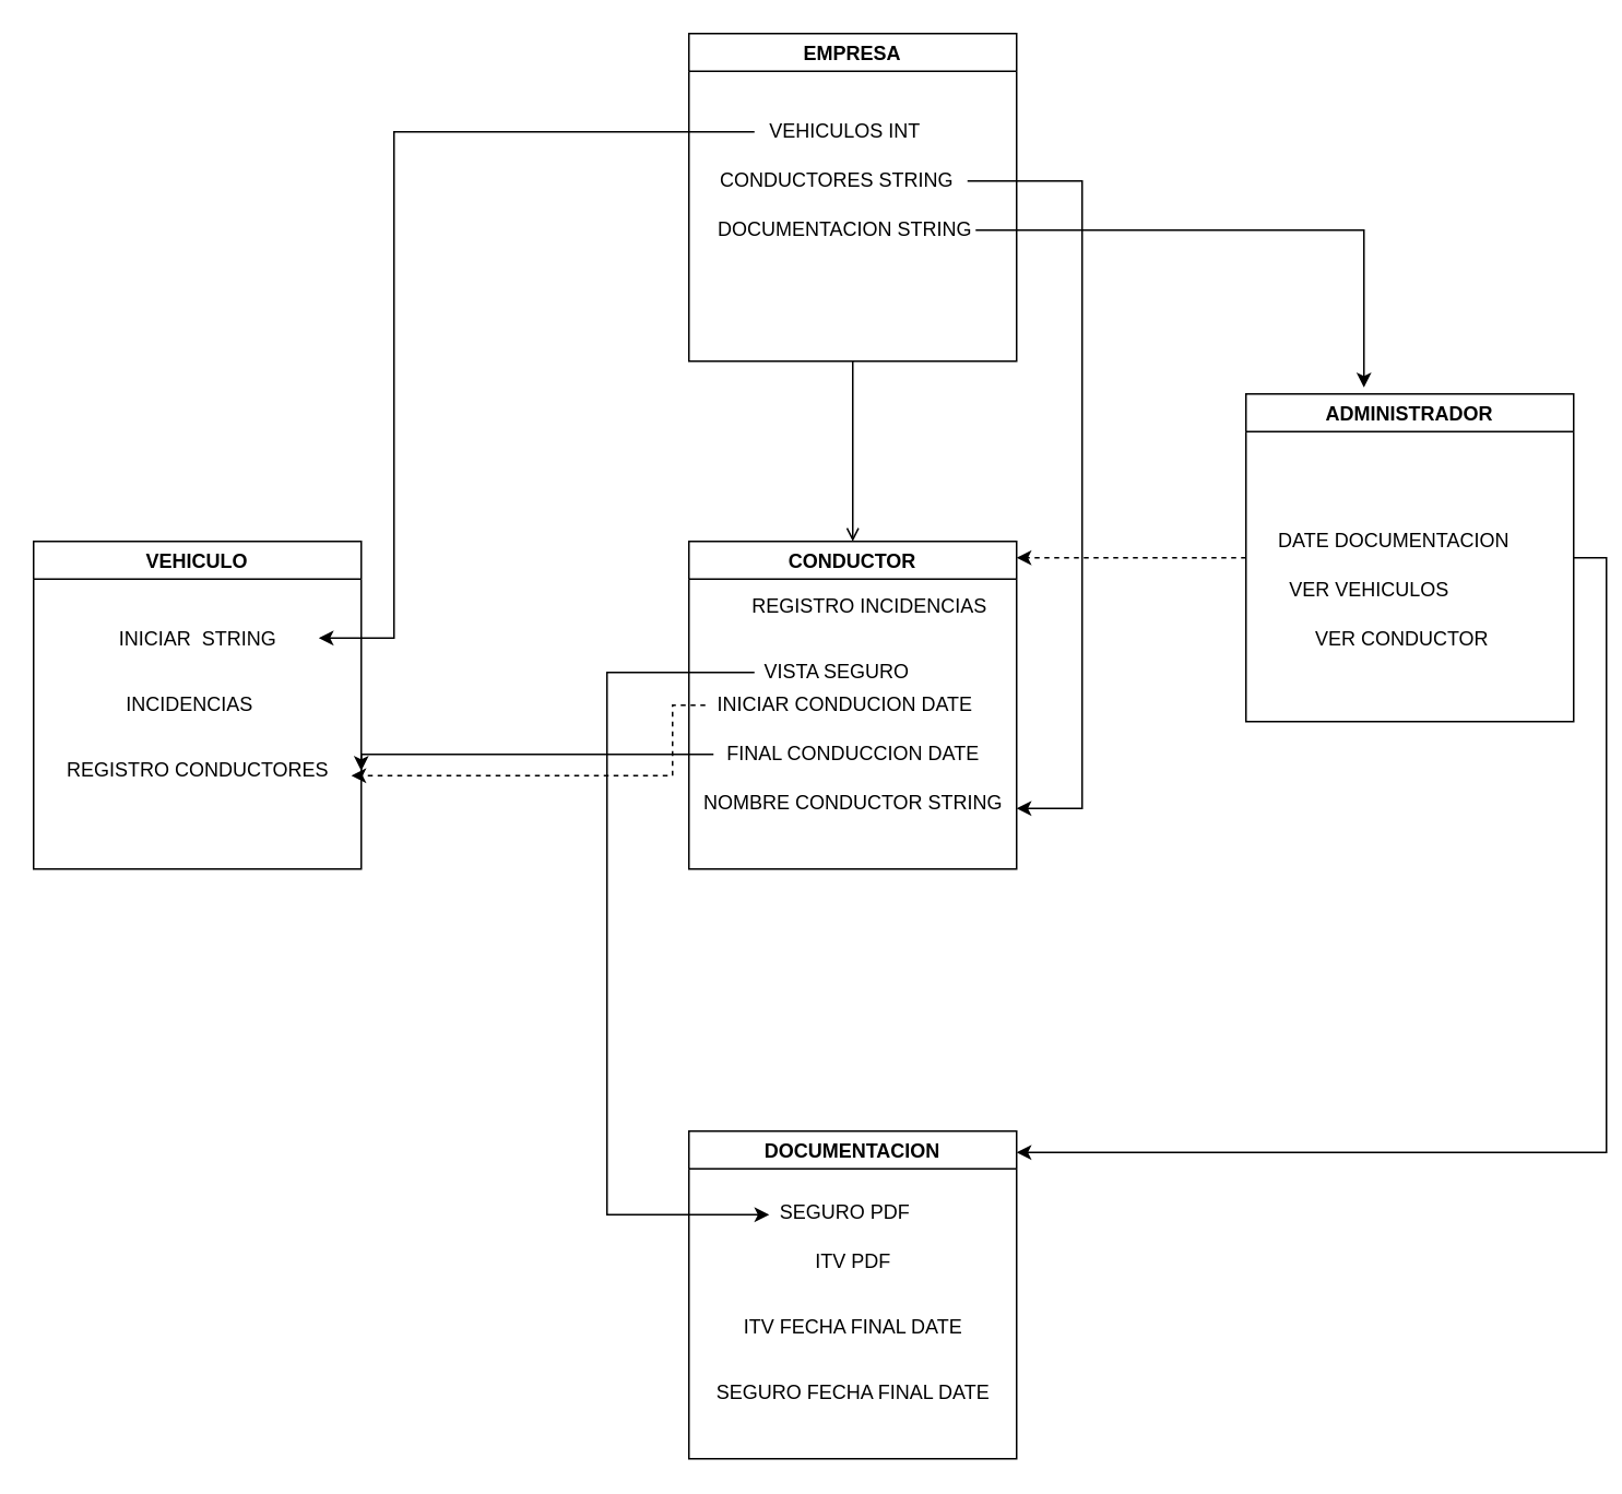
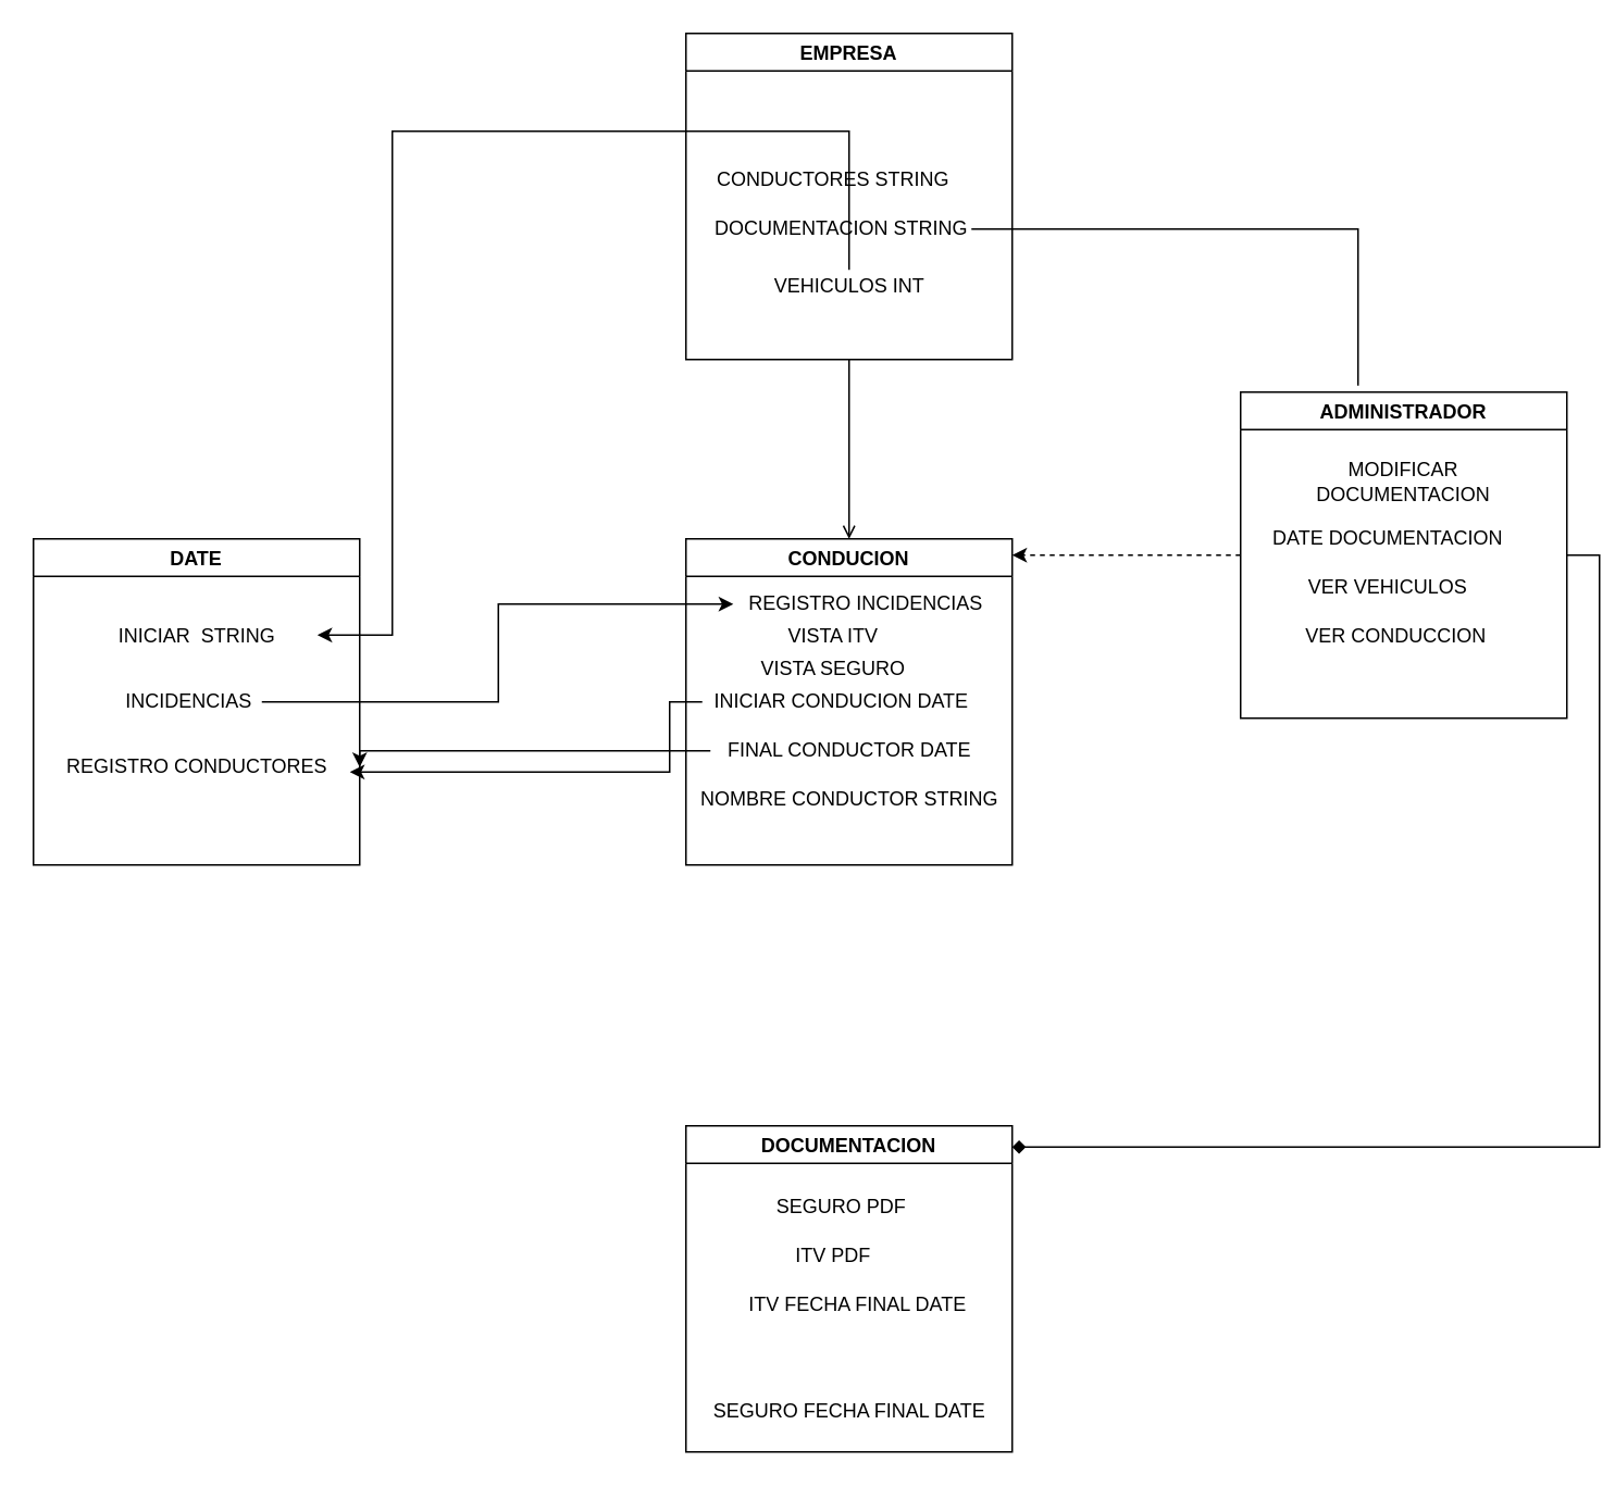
- <mxCell id="5" value="VEHICULOS INT" style="text;html=1;align=center;verticalAlign=middle;resizable=0;points=[];autosize=1;strokeColor=none;fillColor=none;" vertex="1" parent="3"><mxGeometry x="40" y="50" width="110" height="20" as="geometry" /></mxCell>
+ <mxCell id="5" value="VEHICULOS INT" style="text;html=1;align=center;verticalAlign=middle;resizable=0;points=[];autosize=1;strokeColor=none;fillColor=none;" vertex="1" parent="3"><mxGeometry x="45" y="145" width="110" height="20" as="geometry" /></mxCell>
- <mxCell id="36" style="edgeStyle=orthogonalEdgeStyle;rounded=0;orthogonalLoop=1;jettySize=auto;html=1;entryX=0.36;entryY=-0.02;entryDx=0;entryDy=0;entryPerimeter=0;" edge="1" parent="1" source="6" target="25"><mxGeometry relative="1" as="geometry" /></mxCell>
+ <mxCell id="36" style="edgeStyle=orthogonalEdgeStyle;rounded=0;orthogonalLoop=1;jettySize=auto;html=1;entryX=0.36;entryY=-0.02;entryDx=0;entryDy=0;entryPerimeter=0;endArrow=none;" edge="1" parent="1" source="6" target="25"><mxGeometry relative="1" as="geometry" /></mxCell>
- <mxCell id="35" style="edgeStyle=orthogonalEdgeStyle;rounded=0;orthogonalLoop=1;jettySize=auto;html=1;entryX=1;entryY=0.65;entryDx=0;entryDy=0;entryPerimeter=0;" edge="1" parent="1" source="4" target="13"><mxGeometry relative="1" as="geometry"><Array as="points"><mxPoint x="660" y="110" /><mxPoint x="660" y="493" /></Array></mxGeometry></mxCell>
+ <mxCell id="26" value="MODIFICAR DOCUMENTACION" style="text;html=1;strokeColor=none;fillColor=none;align=center;verticalAlign=middle;whiteSpace=wrap;rounded=0;" vertex="1" parent="25"><mxGeometry x="70" y="40" width="60" height="30" as="geometry" /></mxCell>
- <mxCell id="14" value="VEHICULO" style="swimlane;" vertex="1" parent="1"><mxGeometry x="20" y="330" width="200" height="200" as="geometry" /></mxCell>
+ <mxCell id="14" value="DATE" style="swimlane;" vertex="1" parent="1"><mxGeometry x="20" y="330" width="200" height="200" as="geometry" /></mxCell>
- <mxCell id="7" value="CONDUCTOR" style="swimlane;" vertex="1" parent="1"><mxGeometry x="420" y="330" width="200" height="200" as="geometry" /></mxCell>
+ <mxCell id="7" value="CONDUCION" style="swimlane;" vertex="1" parent="1"><mxGeometry x="420" y="330" width="200" height="200" as="geometry" /></mxCell>
- <mxCell id="27" value="VER VEHICULOS" style="text;html=1;align=center;verticalAlign=middle;resizable=0;points=[];autosize=1;strokeColor=none;fillColor=none;" vertex="1" parent="25"><mxGeometry x="20" y="110" width="110" height="20" as="geometry" /></mxCell>
+ <mxCell id="27" value="VER VEHICULOS" style="text;html=1;align=center;verticalAlign=middle;resizable=0;points=[];autosize=1;strokeColor=none;fillColor=none;" vertex="1" parent="25"><mxGeometry x="35" y="110" width="110" height="20" as="geometry" /></mxCell>
+ <mxCell id="12" value="VISTA ITV" style="text;html=1;align=center;verticalAlign=middle;resizable=0;points=[];autosize=1;strokeColor=none;fillColor=none;" vertex="1" parent="7"><mxGeometry x="55" y="50" width="70" height="20" as="geometry" /></mxCell>
- <mxCell id="29" value="VER CONDUCTOR" style="text;html=1;align=center;verticalAlign=middle;resizable=0;points=[];autosize=1;strokeColor=none;fillColor=none;" vertex="1" parent="25"><mxGeometry x="35" y="140" width="120" height="20" as="geometry" /></mxCell>
+ <mxCell id="29" value="VER CONDUCCION" style="text;html=1;align=center;verticalAlign=middle;resizable=0;points=[];autosize=1;strokeColor=none;fillColor=none;" vertex="1" parent="25"><mxGeometry x="35" y="140" width="120" height="20" as="geometry" /></mxCell>
+ <mxCell id="30" style="edgeStyle=orthogonalEdgeStyle;rounded=0;orthogonalLoop=1;jettySize=auto;html=1;entryX=-0.006;entryY=0.5;entryDx=0;entryDy=0;entryPerimeter=0;" edge="1" parent="1" source="17" target="11"><mxGeometry relative="1" as="geometry" /></mxCell>
- <mxCell id="10" value="FINAL CONDUCCION DATE" style="text;html=1;align=center;verticalAlign=middle;resizable=0;points=[];autosize=1;strokeColor=none;fillColor=none;" vertex="1" parent="7"><mxGeometry x="15" y="120" width="170" height="20" as="geometry" /></mxCell>
+ <mxCell id="10" value="FINAL CONDUCTOR DATE" style="text;html=1;align=center;verticalAlign=middle;resizable=0;points=[];autosize=1;strokeColor=none;fillColor=none;" vertex="1" parent="7"><mxGeometry x="15" y="120" width="170" height="20" as="geometry" /></mxCell>
- <mxCell id="32" style="edgeStyle=orthogonalEdgeStyle;rounded=0;orthogonalLoop=1;jettySize=auto;html=1;entryX=1.022;entryY=0.65;entryDx=0;entryDy=0;entryPerimeter=0;dashed=1;" edge="1" parent="1" source="9" target="16"><mxGeometry relative="1" as="geometry"><Array as="points"><mxPoint x="410" y="430" /><mxPoint x="410" y="473" /></Array></mxGeometry></mxCell>
+ <mxCell id="32" style="edgeStyle=orthogonalEdgeStyle;rounded=0;orthogonalLoop=1;jettySize=auto;html=1;entryX=1.022;entryY=0.65;entryDx=0;entryDy=0;entryPerimeter=0;" edge="1" parent="1" source="9" target="16"><mxGeometry relative="1" as="geometry"><Array as="points"><mxPoint x="410" y="430" /><mxPoint x="410" y="473" /></Array></mxGeometry></mxCell>
- <mxCell id="31" style="edgeStyle=orthogonalEdgeStyle;rounded=0;orthogonalLoop=1;jettySize=auto;html=1;entryX=-0.011;entryY=0.55;entryDx=0;entryDy=0;entryPerimeter=0;" edge="1" parent="1" source="8" target="19"><mxGeometry relative="1" as="geometry"><Array as="points"><mxPoint x="370" y="410" /><mxPoint x="370" y="741" /></Array></mxGeometry></mxCell>
- <mxCell id="24" style="edgeStyle=orthogonalEdgeStyle;rounded=0;orthogonalLoop=1;jettySize=auto;html=1;exitX=1;exitY=0.5;exitDx=0;exitDy=0;entryX=1;entryY=0.065;entryDx=0;entryDy=0;entryPerimeter=0;" edge="1" parent="1" source="25" target="18"><mxGeometry relative="1" as="geometry" /></mxCell>
+ <mxCell id="24" style="edgeStyle=orthogonalEdgeStyle;rounded=0;orthogonalLoop=1;jettySize=auto;html=1;exitX=1;exitY=0.5;exitDx=0;exitDy=0;entryX=1;entryY=0.065;entryDx=0;entryDy=0;entryPerimeter=0;endArrow=diamond;" edge="1" parent="1" source="25" target="18"><mxGeometry relative="1" as="geometry" /></mxCell>
- <mxCell id="20" value="ITV PDF" style="text;html=1;align=center;verticalAlign=middle;resizable=0;points=[];autosize=1;strokeColor=none;fillColor=none;" vertex="1" parent="18"><mxGeometry x="70" y="70" width="60" height="20" as="geometry" /></mxCell>
+ <mxCell id="20" value="ITV PDF" style="text;html=1;align=center;verticalAlign=middle;resizable=0;points=[];autosize=1;strokeColor=none;fillColor=none;" vertex="1" parent="18"><mxGeometry x="60" y="70" width="60" height="20" as="geometry" /></mxCell>
- <mxCell id="22" value="ITV FECHA FINAL DATE" style="text;html=1;align=center;verticalAlign=middle;resizable=0;points=[];autosize=1;strokeColor=none;fillColor=none;" vertex="1" parent="18"><mxGeometry x="25" y="110" width="150" height="20" as="geometry" /></mxCell>
+ <mxCell id="22" value="ITV FECHA FINAL DATE" style="text;html=1;align=center;verticalAlign=middle;resizable=0;points=[];autosize=1;strokeColor=none;fillColor=none;" vertex="1" parent="18"><mxGeometry x="30" y="100" width="150" height="20" as="geometry" /></mxCell>
- <mxCell id="21" value="SEGURO FECHA FINAL DATE" style="text;html=1;align=center;verticalAlign=middle;resizable=0;points=[];autosize=1;strokeColor=none;fillColor=none;" vertex="1" parent="18"><mxGeometry x="10" y="150" width="180" height="20" as="geometry" /></mxCell>
+ <mxCell id="21" value="SEGURO FECHA FINAL DATE" style="text;html=1;align=center;verticalAlign=middle;resizable=0;points=[];autosize=1;strokeColor=none;fillColor=none;" vertex="1" parent="18"><mxGeometry x="10" y="165" width="180" height="20" as="geometry" /></mxCell>
